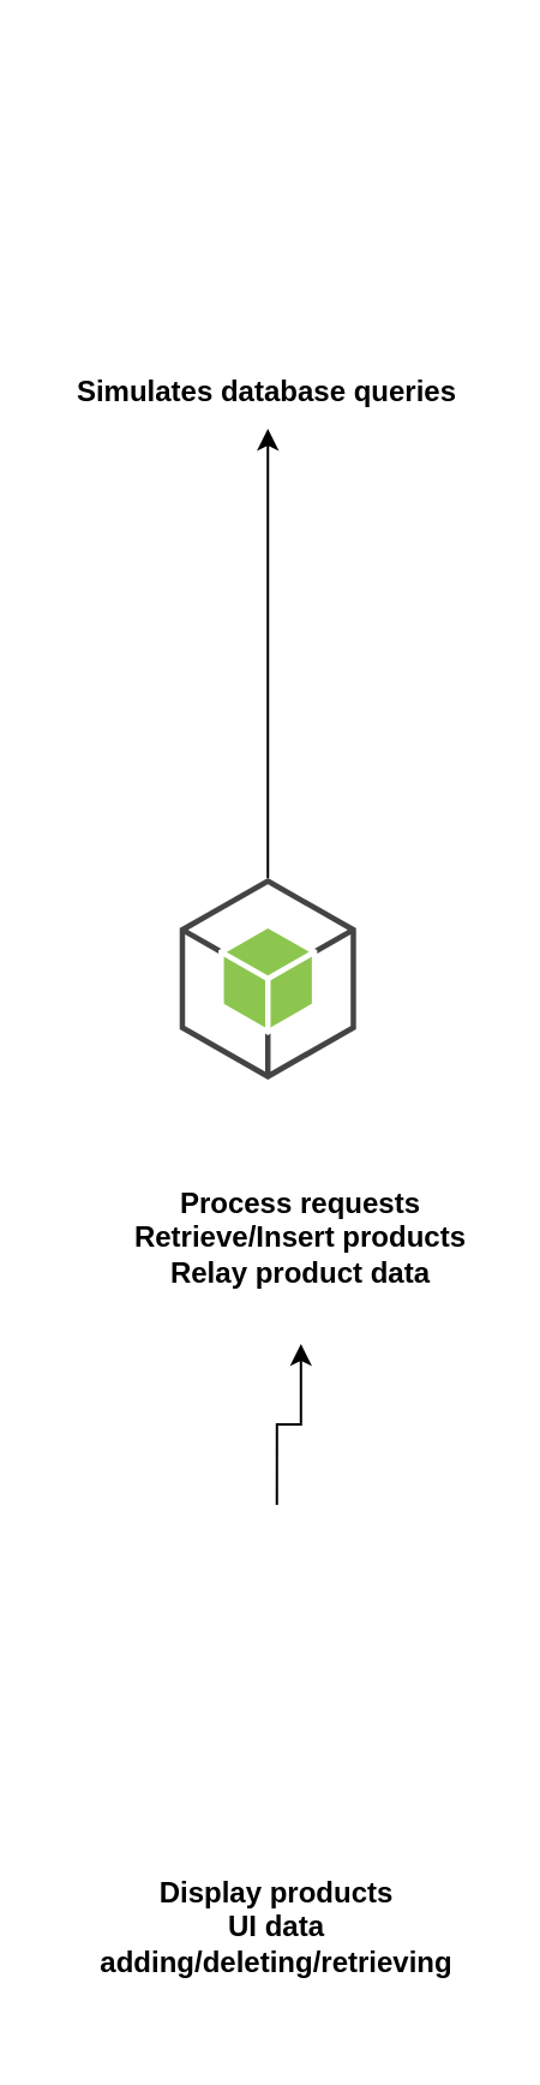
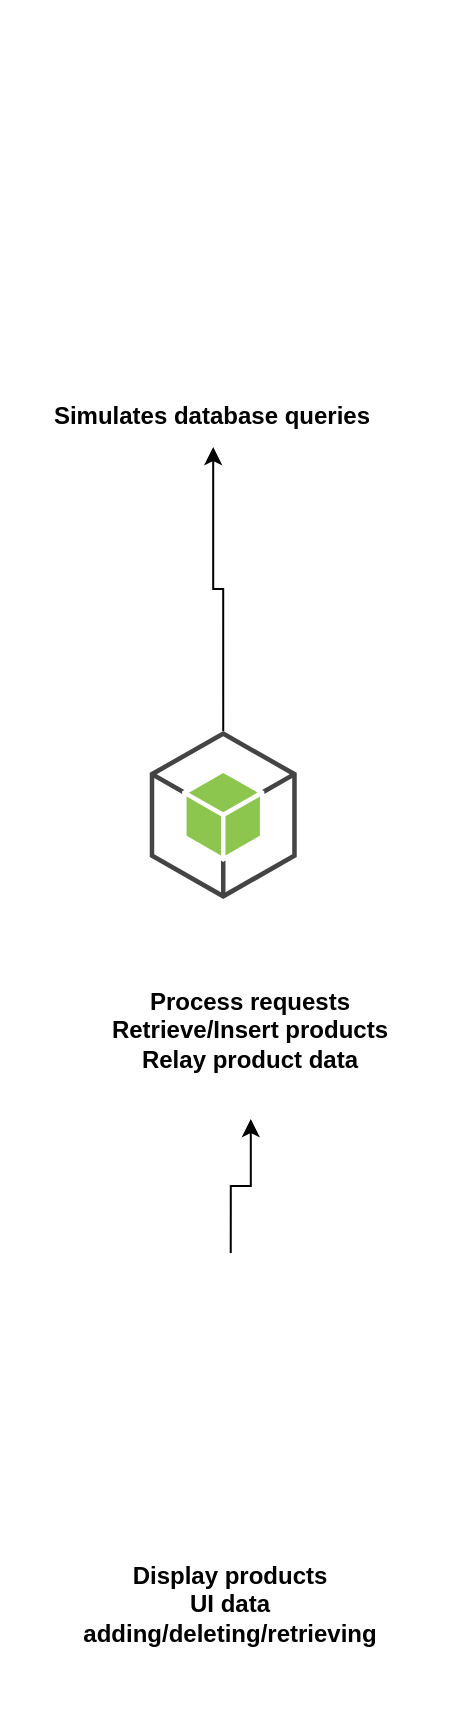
- <mxCell id="9" value="&lt;b&gt;Simulates database queries&lt;/b&gt;" style="text;html=1;strokeColor=none;fillColor=none;align=center;verticalAlign=middle;whiteSpace=wrap;rounded=0;fontFamily=Helvetica;" vertex="1" parent="1"><mxGeometry x="20" y="148" width="182.24" height="30" as="geometry" /></mxCell>
+ <mxCell id="9" value="&lt;b&gt;Simulates database queries&lt;/b&gt;" style="text;html=1;strokeColor=none;fillColor=none;align=center;verticalAlign=middle;whiteSpace=wrap;rounded=0;fontFamily=Helvetica;" vertex="1" parent="1"><mxGeometry x="15" y="193" width="182.24" height="30" as="geometry" /></mxCell>
